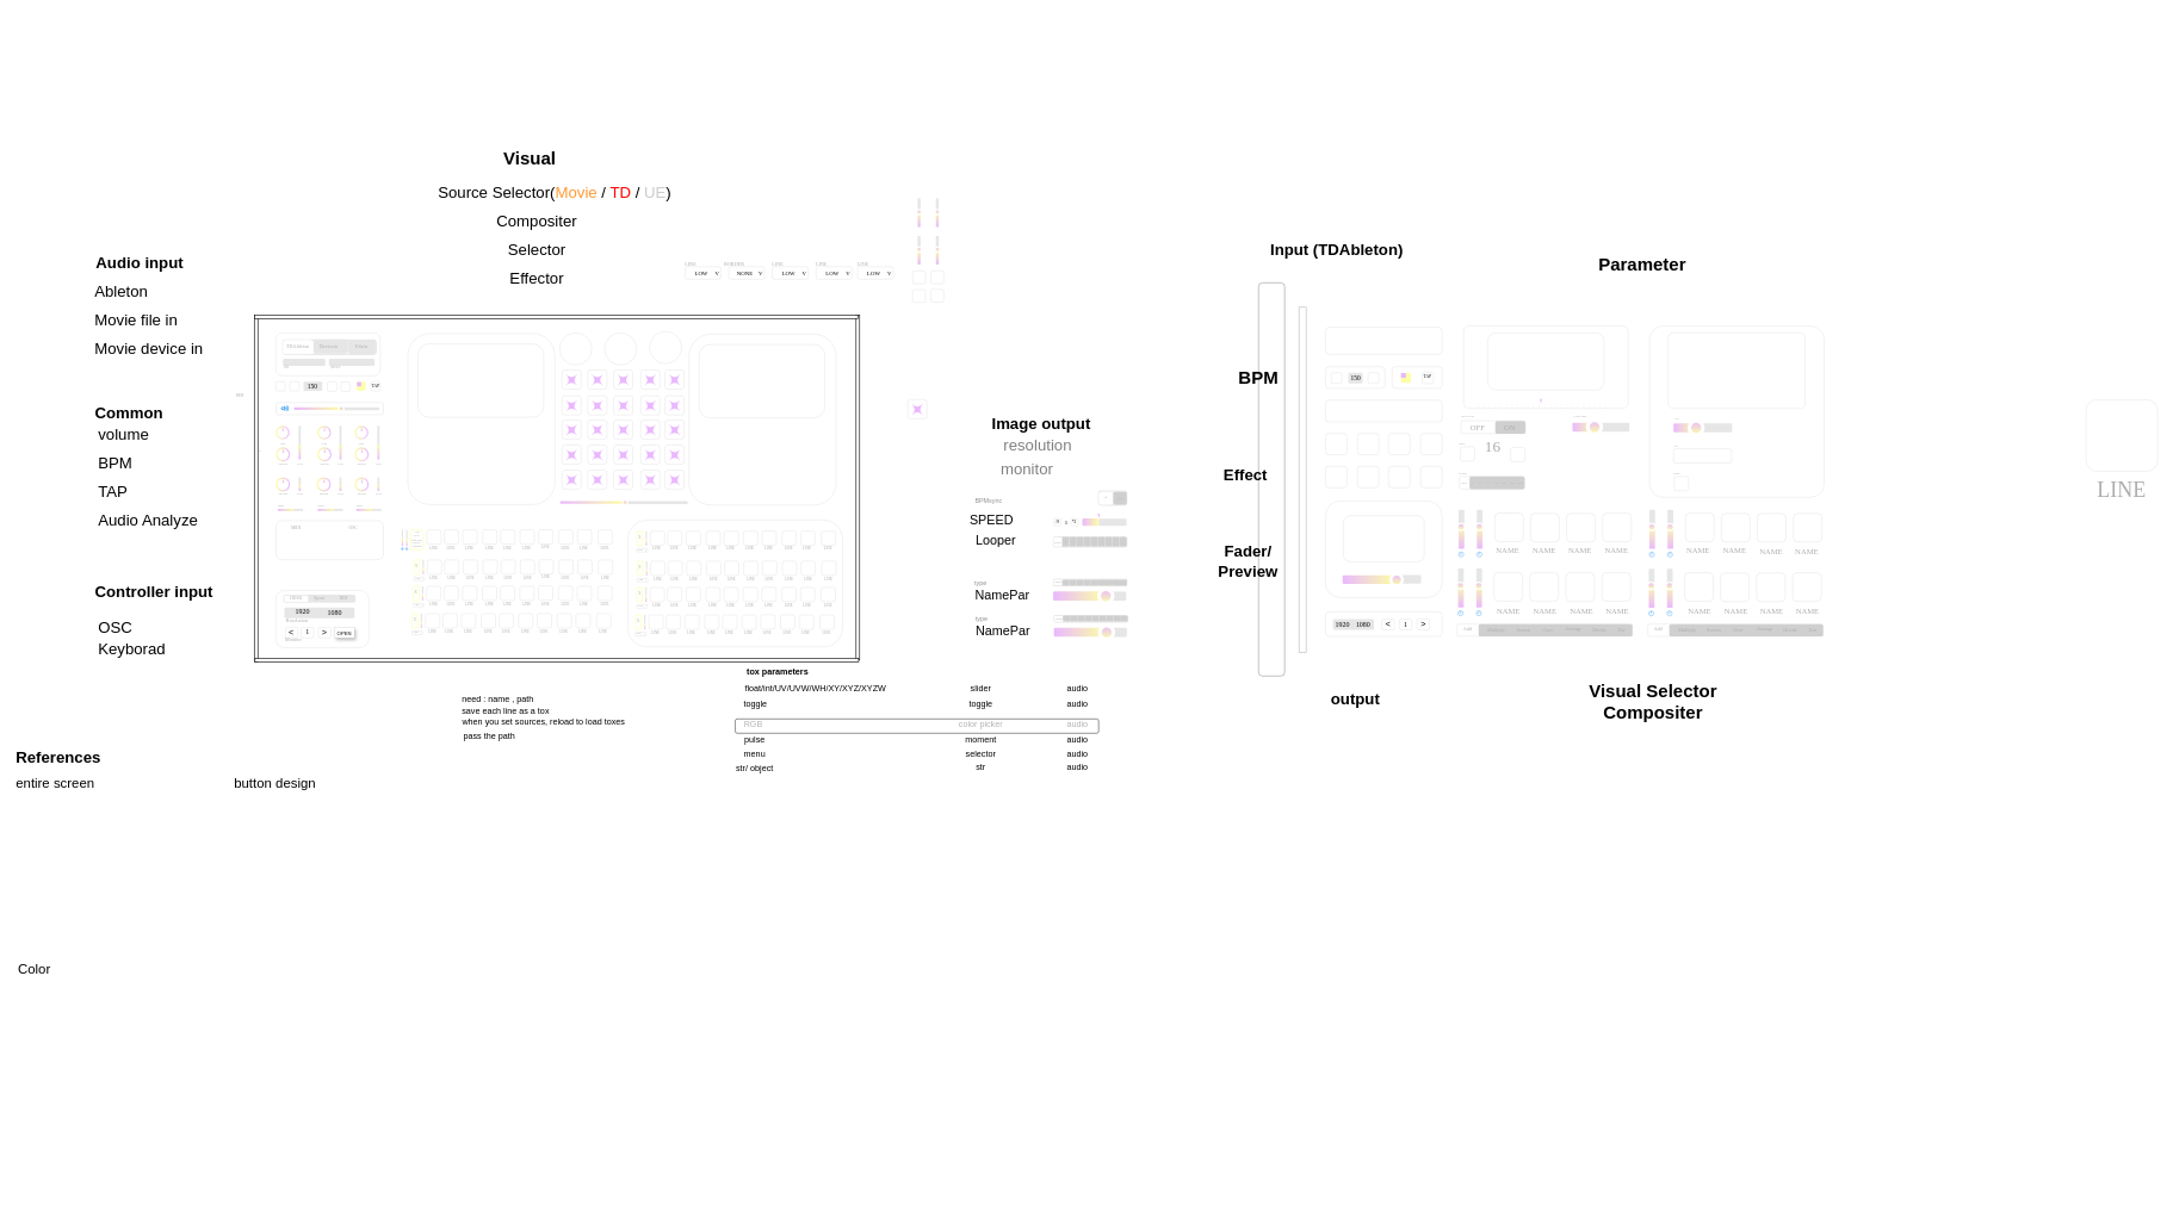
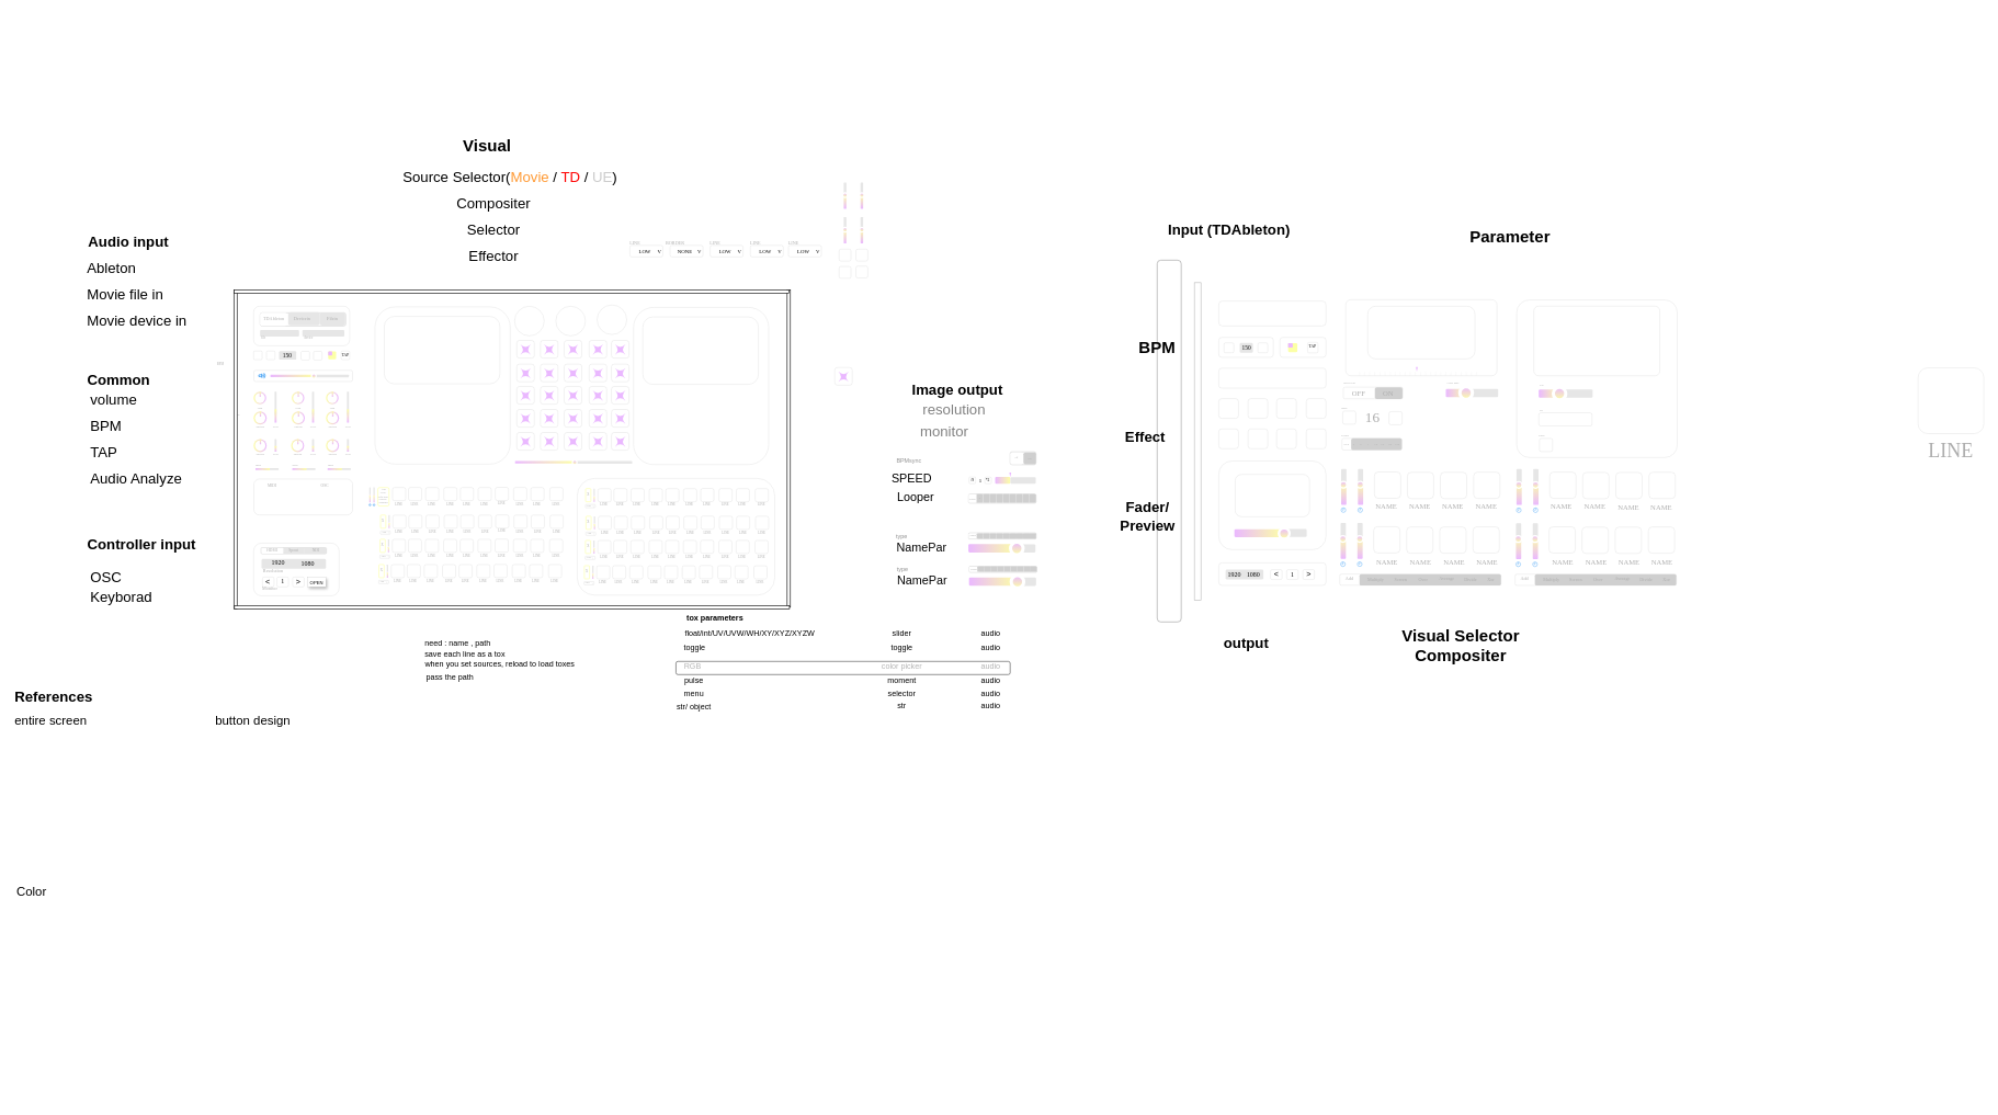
- <mxCell id="621" value="Parameter" style="text;strokeColor=none;align=center;fillColor=none;html=1;verticalAlign=middle;whiteSpace=wrap;rounded=0;fontSize=25;fontStyle=1" parent="1" vertex="1"><mxGeometry x="2199.75" y="353.62" width="190" height="30" as="geometry" /></mxCell>
+ <mxCell id="621" value="Parameter" style="text;strokeColor=none;align=center;fillColor=none;html=1;verticalAlign=middle;whiteSpace=wrap;rounded=0;fontSize=25;fontStyle=1" parent="1" vertex="1"><mxGeometry x="2199.75" y="343.62" width="190" height="30" as="geometry" /></mxCell>
- <mxCell id="659" value="&lt;font style=&quot;font-size: 22px;&quot;&gt;16&lt;/font&gt;" style="text;strokeColor=none;align=center;fillColor=none;html=1;verticalAlign=middle;whiteSpace=wrap;rounded=0;fontSize=22;fontFamily=Tahoma;fontColor=#ADADAD;" parent="1" vertex="1"><mxGeometry x="2071.83" y="614.25" width="28" height="22" as="geometry" /></mxCell>
+ <mxCell id="659" value="&lt;font style=&quot;font-size: 22px;&quot;&gt;16&lt;/font&gt;" style="text;strokeColor=none;align=center;fillColor=none;html=1;verticalAlign=middle;whiteSpace=wrap;rounded=0;fontSize=22;fontFamily=Tahoma;fontColor=#ADADAD;" parent="1" vertex="1"><mxGeometry x="2071.83" y="624.25" width="28" height="22" as="geometry" /></mxCell>
- <mxCell id="620" value="Visual Selector Compositer" style="text;strokeColor=none;align=center;fillColor=none;html=1;verticalAlign=middle;whiteSpace=wrap;rounded=0;fontSize=25;fontStyle=1" parent="1" vertex="1"><mxGeometry x="2215.1" y="965" width="190" height="30" as="geometry" /></mxCell>
+ <mxCell id="620" value="Visual Selector Compositer" style="text;strokeColor=none;align=center;fillColor=none;html=1;verticalAlign=middle;whiteSpace=wrap;rounded=0;fontSize=25;fontStyle=1" parent="1" vertex="1"><mxGeometry x="2125.1" y="965" width="190" height="30" as="geometry" /></mxCell>
